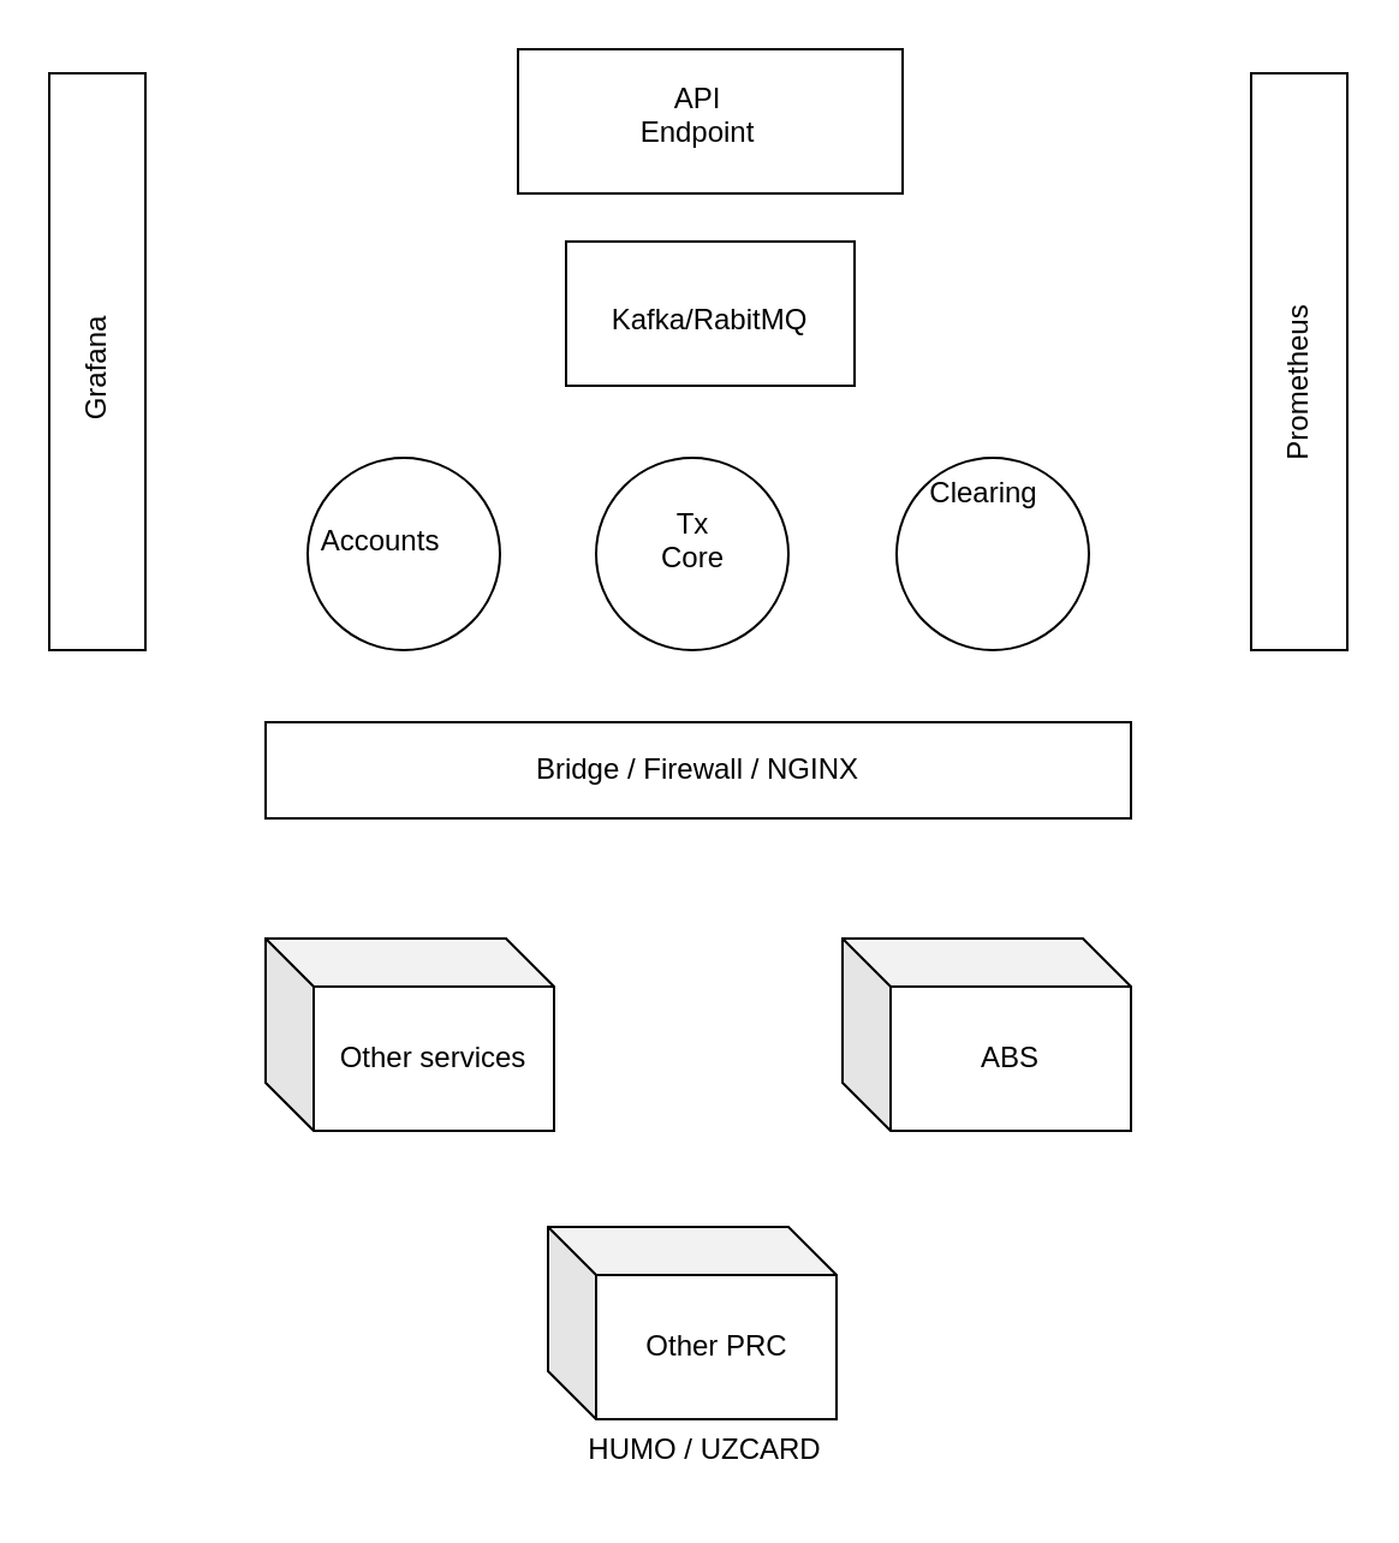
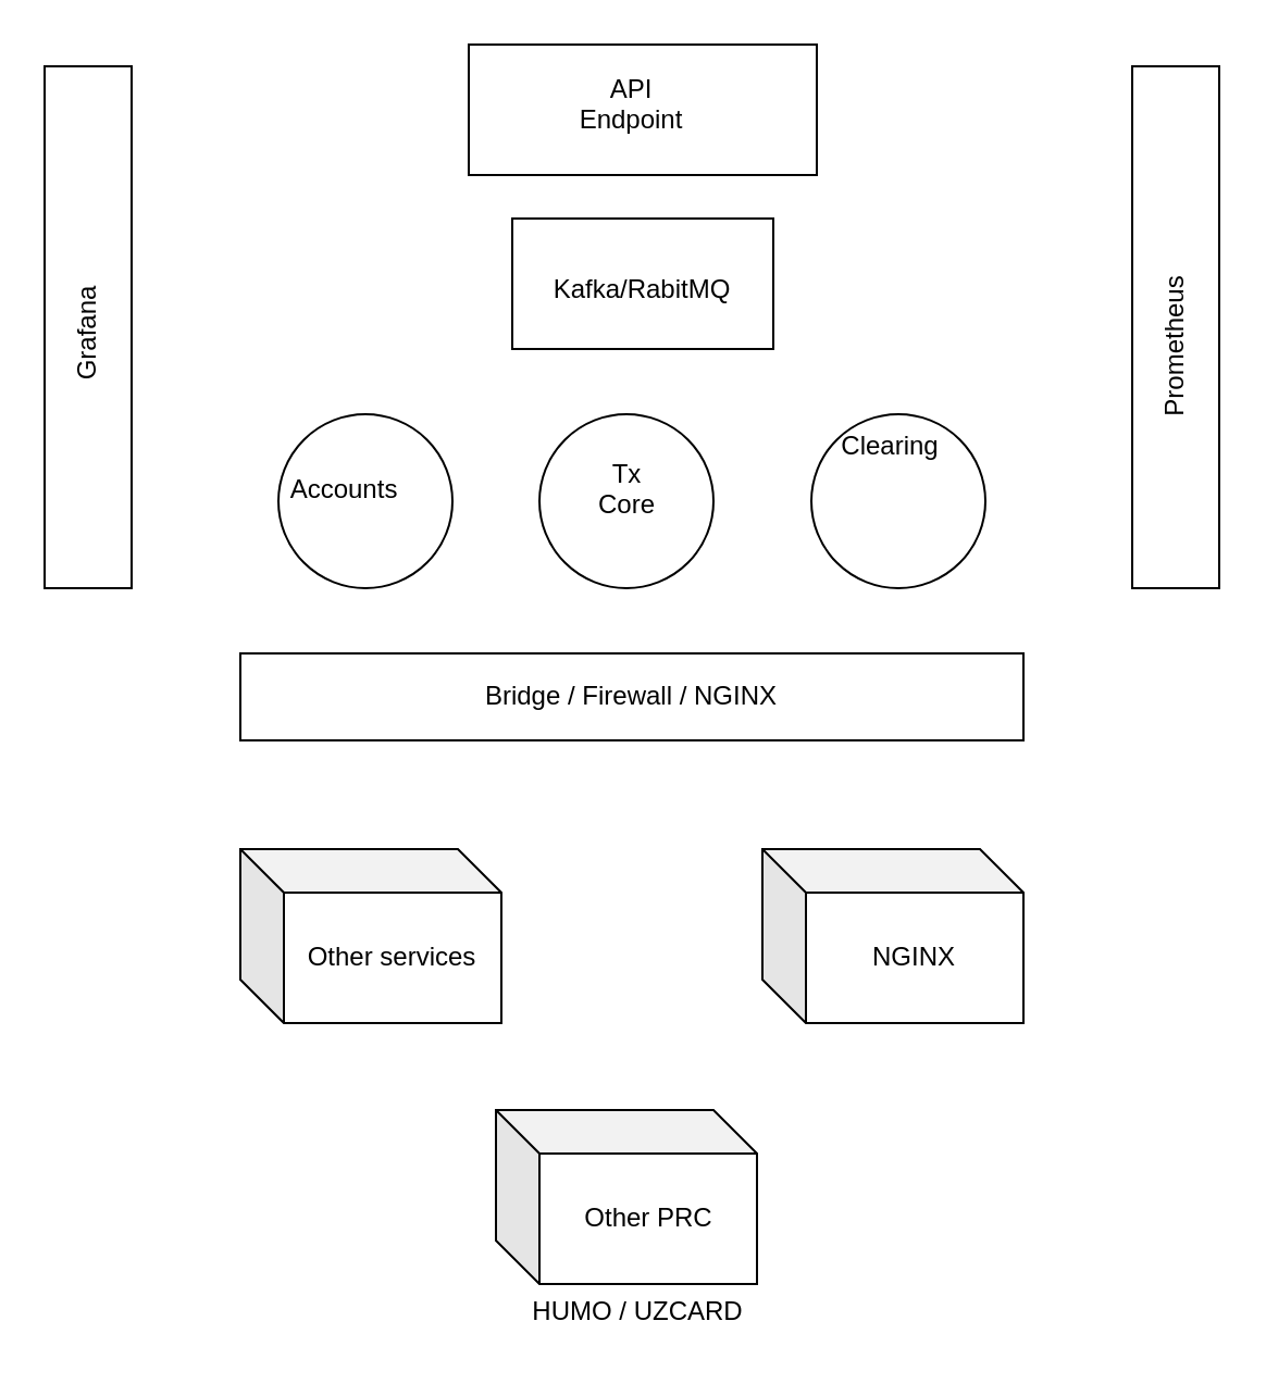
- <mxCell id="19" value="&lt;div&gt;ABS&lt;/div&gt;" style="shape=cube;whiteSpace=wrap;html=1;boundedLbl=1;backgroundOutline=1;darkOpacity=0.05;darkOpacity2=0.1;direction=east;" vertex="1" parent="1"><mxGeometry x="350" y="390" width="120" height="80" as="geometry" /></mxCell>
+ <mxCell id="19" value="&lt;div&gt;NGINX&lt;/div&gt;" style="shape=cube;whiteSpace=wrap;html=1;boundedLbl=1;backgroundOutline=1;darkOpacity=0.05;darkOpacity2=0.1;direction=east;" vertex="1" parent="1"><mxGeometry x="350" y="390" width="120" height="80" as="geometry" /></mxCell>
